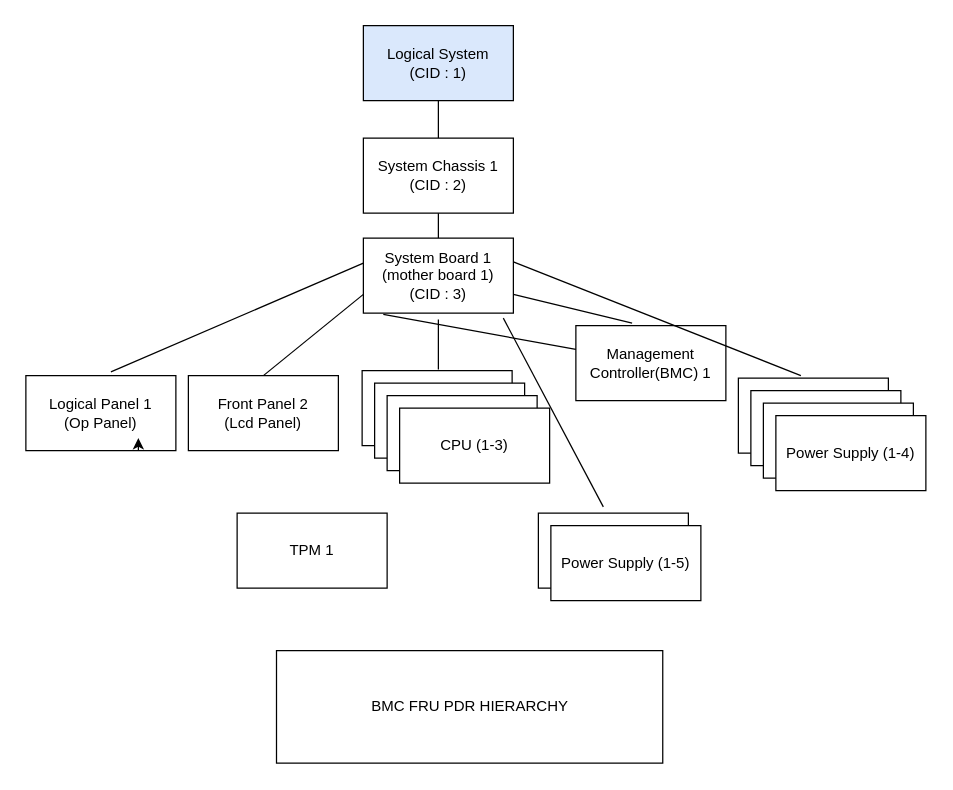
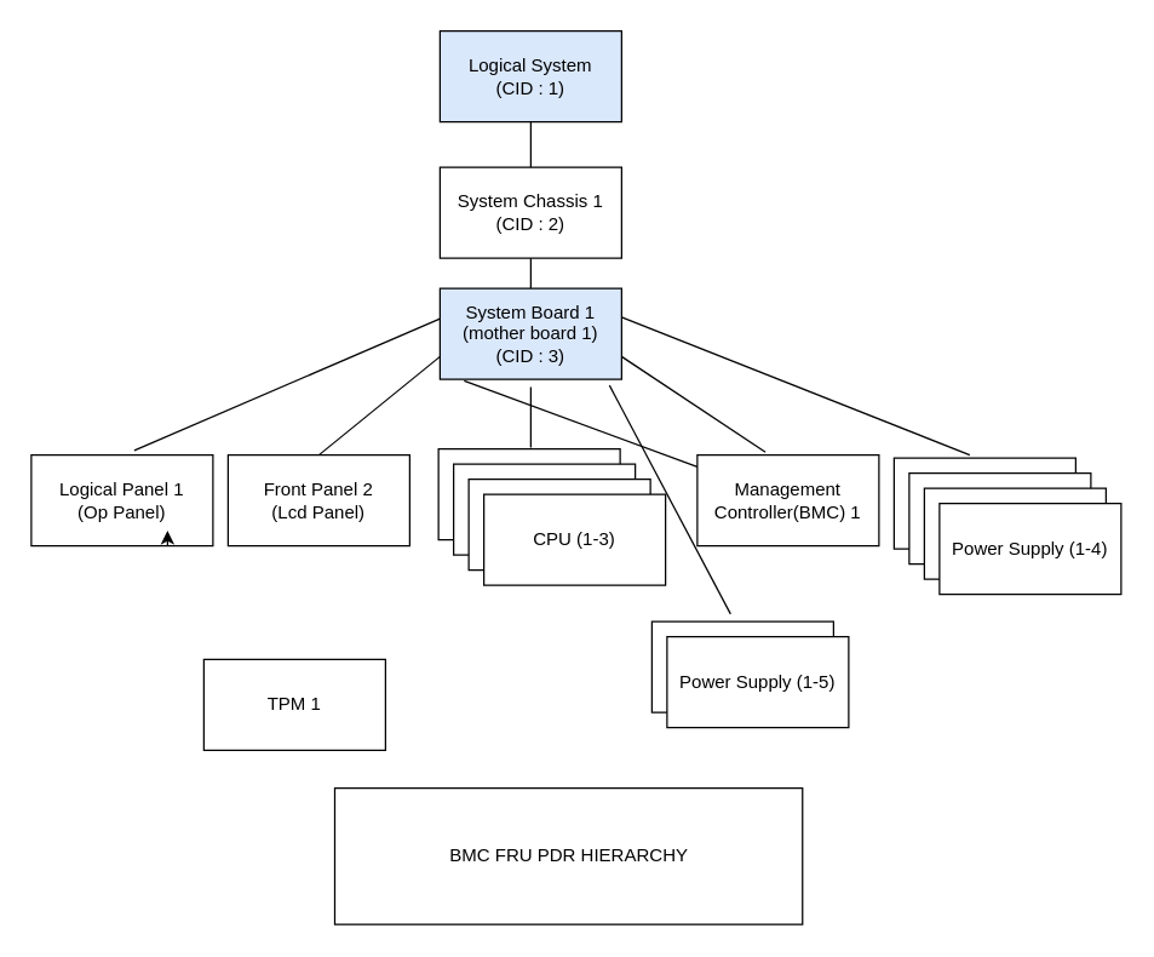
- <mxCell id="6" value="&lt;div&gt;System Board 1&lt;/div&gt;&lt;div&gt;(mother board 1)&lt;/div&gt;&lt;div&gt;(CID : 3)&lt;br&gt;&lt;/div&gt;" style="rounded=0;whiteSpace=wrap;html=1;" parent="1" vertex="1"><mxGeometry x="290" y="190" width="120" height="60" as="geometry" /></mxCell>
+ <mxCell id="6" value="&lt;div&gt;System Board 1&lt;/div&gt;&lt;div&gt;(mother board 1)&lt;/div&gt;&lt;div&gt;(CID : 3)&lt;br&gt;&lt;/div&gt;" style="rounded=0;whiteSpace=wrap;html=1;fillColor=#dae8fc;" parent="1" vertex="1"><mxGeometry x="290" y="190" width="120" height="60" as="geometry" /></mxCell>
- <mxCell id="17" value="Management Controller(BMC) 1" style="rounded=0;whiteSpace=wrap;html=1;" parent="1" vertex="1"><mxGeometry x="460" y="260" width="120" height="60" as="geometry" /></mxCell>
+ <mxCell id="17" value="Management Controller(BMC) 1" style="rounded=0;whiteSpace=wrap;html=1;" parent="1" vertex="1"><mxGeometry x="460" y="300" width="120" height="60" as="geometry" /></mxCell>
- <mxCell id="27" value="TPM 1" style="rounded=0;whiteSpace=wrap;html=1;" parent="1" vertex="1"><mxGeometry x="189" y="410" width="120" height="60" as="geometry" /></mxCell>
+ <mxCell id="27" value="TPM 1" style="rounded=0;whiteSpace=wrap;html=1;" parent="1" vertex="1"><mxGeometry x="134" y="435" width="120" height="60" as="geometry" /></mxCell>
